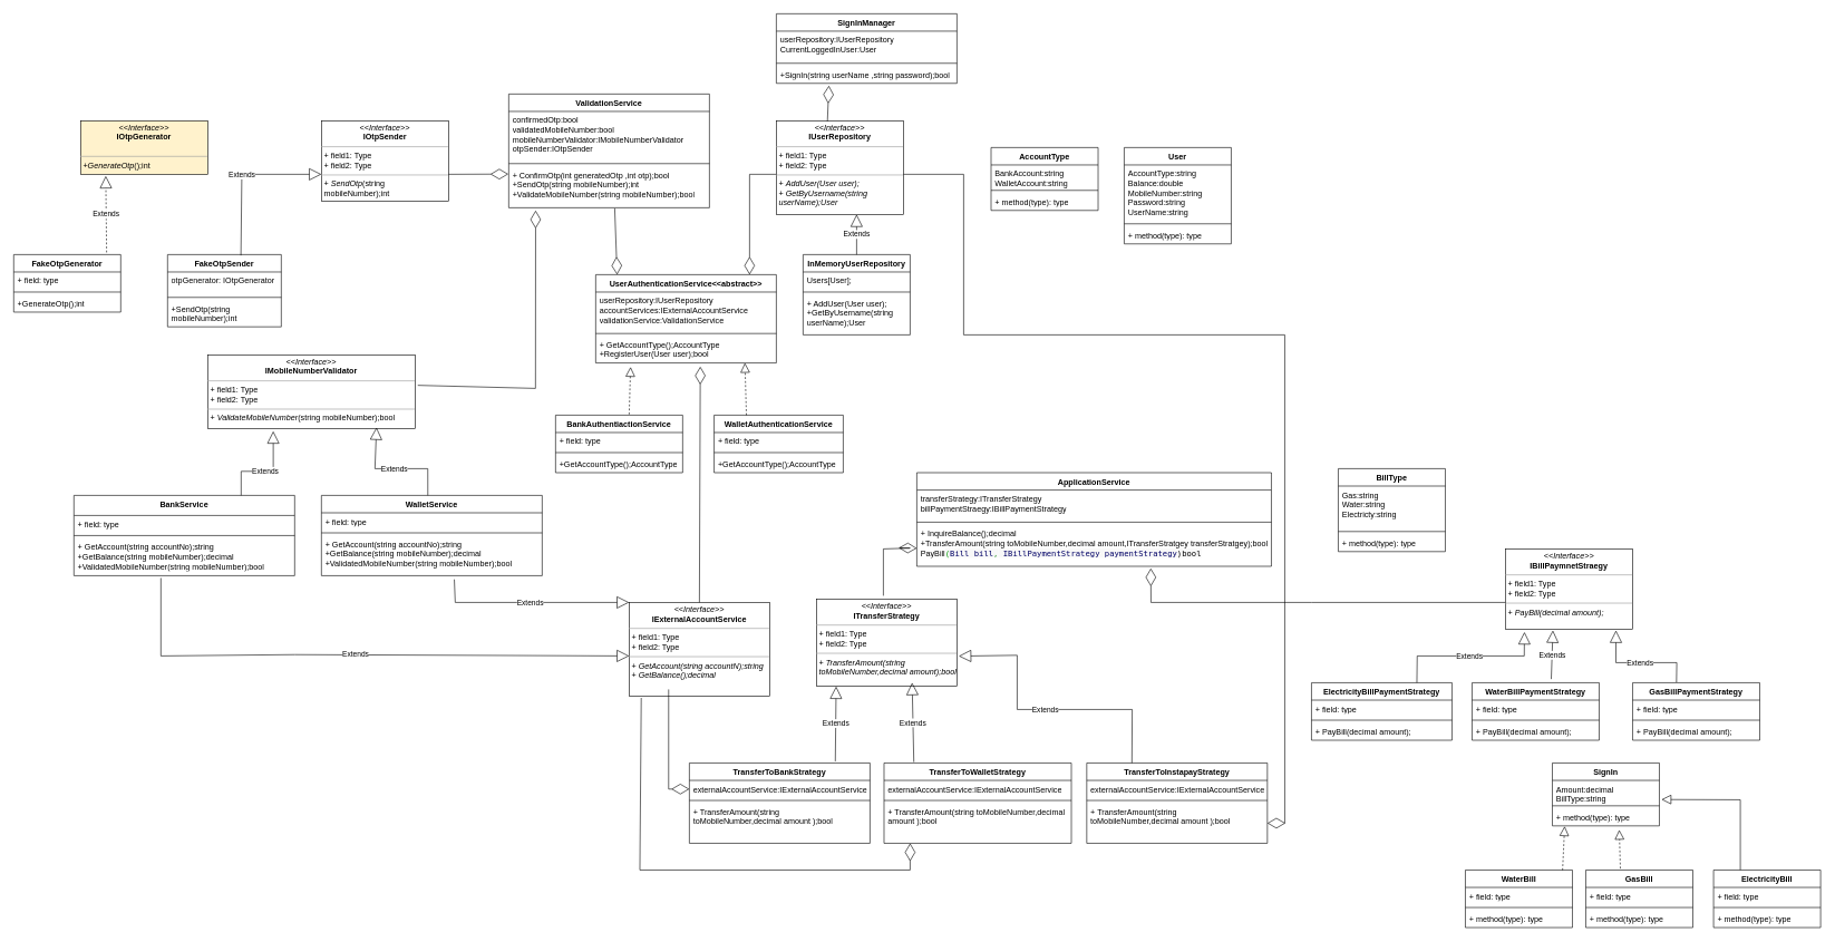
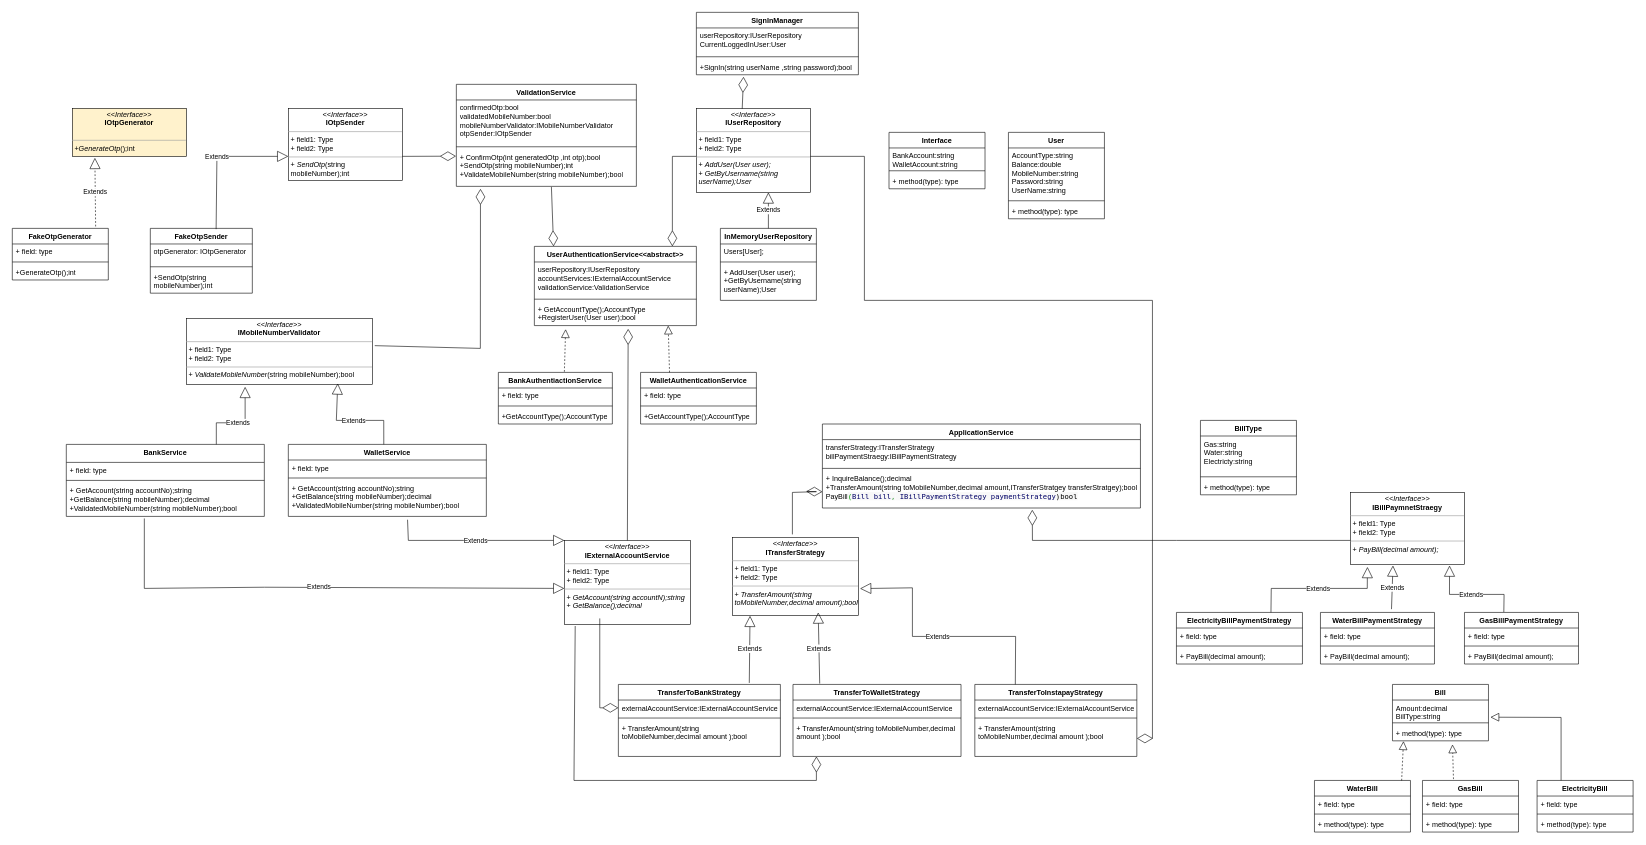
- <mxCell id="60" value="AccountType" style="swimlane;fontStyle=1;align=center;verticalAlign=top;childLayout=stackLayout;horizontal=1;startSize=26;horizontalStack=0;resizeParent=1;resizeParentMax=0;resizeLast=0;collapsible=1;marginBottom=0;whiteSpace=wrap;html=1;" parent="1" vertex="1"><mxGeometry x="1481" y="220" width="160" height="94" as="geometry" /></mxCell>
+ <mxCell id="60" value="Interface" style="swimlane;fontStyle=1;align=center;verticalAlign=top;childLayout=stackLayout;horizontal=1;startSize=26;horizontalStack=0;resizeParent=1;resizeParentMax=0;resizeLast=0;collapsible=1;marginBottom=0;whiteSpace=wrap;html=1;" parent="1" vertex="1"><mxGeometry x="1481" y="220" width="160" height="94" as="geometry" /></mxCell>
- <mxCell id="109" value="SignIn" style="swimlane;fontStyle=1;align=center;verticalAlign=top;childLayout=stackLayout;horizontal=1;startSize=26;horizontalStack=0;resizeParent=1;resizeParentMax=0;resizeLast=0;collapsible=1;marginBottom=0;whiteSpace=wrap;html=1;" vertex="1" parent="1"><mxGeometry x="2320" y="1140" width="160" height="94" as="geometry" /></mxCell>
+ <mxCell id="109" value="Bill" style="swimlane;fontStyle=1;align=center;verticalAlign=top;childLayout=stackLayout;horizontal=1;startSize=26;horizontalStack=0;resizeParent=1;resizeParentMax=0;resizeLast=0;collapsible=1;marginBottom=0;whiteSpace=wrap;html=1;" vertex="1" parent="1"><mxGeometry x="2320" y="1140" width="160" height="94" as="geometry" /></mxCell>
